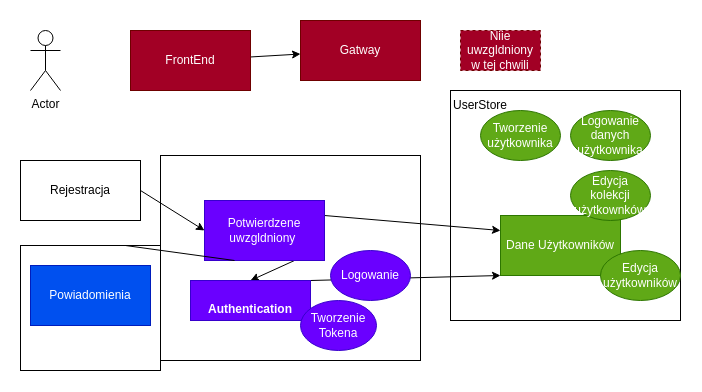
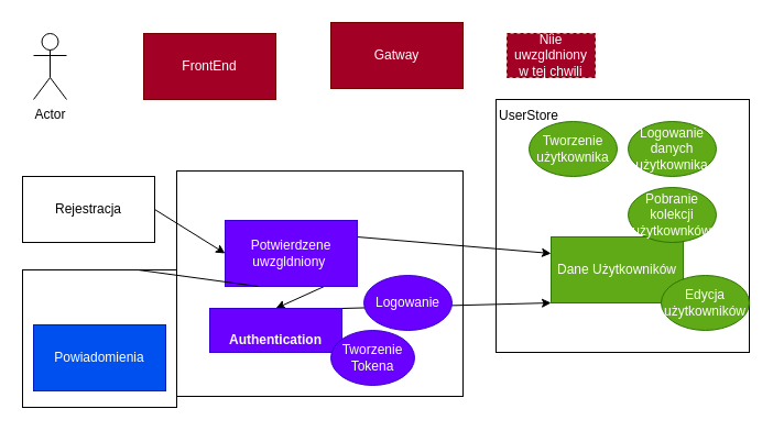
- <mxCell id="6" value="" style="edgeStyle=none;html=1;" edge="1" parent="1" source="7" target="8"><mxGeometry relative="1" as="geometry" /></mxCell>
- <mxCell id="23" value="Edycja kolekcji użytkownków" style="ellipse;whiteSpace=wrap;html=1;fontSize=12;fillColor=#60a917;fontColor=#ffffff;strokeColor=#2D7600;" vertex="1" parent="1"><mxGeometry x="570" y="170" width="80" height="50" as="geometry" /></mxCell>
+ <mxCell id="23" value="Pobranie kolekcji użytkownków" style="ellipse;whiteSpace=wrap;html=1;fontSize=12;fillColor=#60a917;fontColor=#ffffff;strokeColor=#2D7600;" vertex="1" parent="1"><mxGeometry x="570" y="170" width="80" height="50" as="geometry" /></mxCell>
- <mxCell id="15" value="Powiadomienia" style="rounded=0;whiteSpace=wrap;html=1;fillColor=#0050ef;fontColor=#ffffff;strokeColor=#001DBC;" vertex="1" parent="1"><mxGeometry x="30" y="265" width="120" height="60" as="geometry" /></mxCell>
+ <mxCell id="15" value="Powiadomienia" style="rounded=0;whiteSpace=wrap;html=1;fillColor=#0050ef;fontColor=#ffffff;strokeColor=#001DBC;" vertex="1" parent="1"><mxGeometry x="30" y="295" width="120" height="60" as="geometry" /></mxCell>
